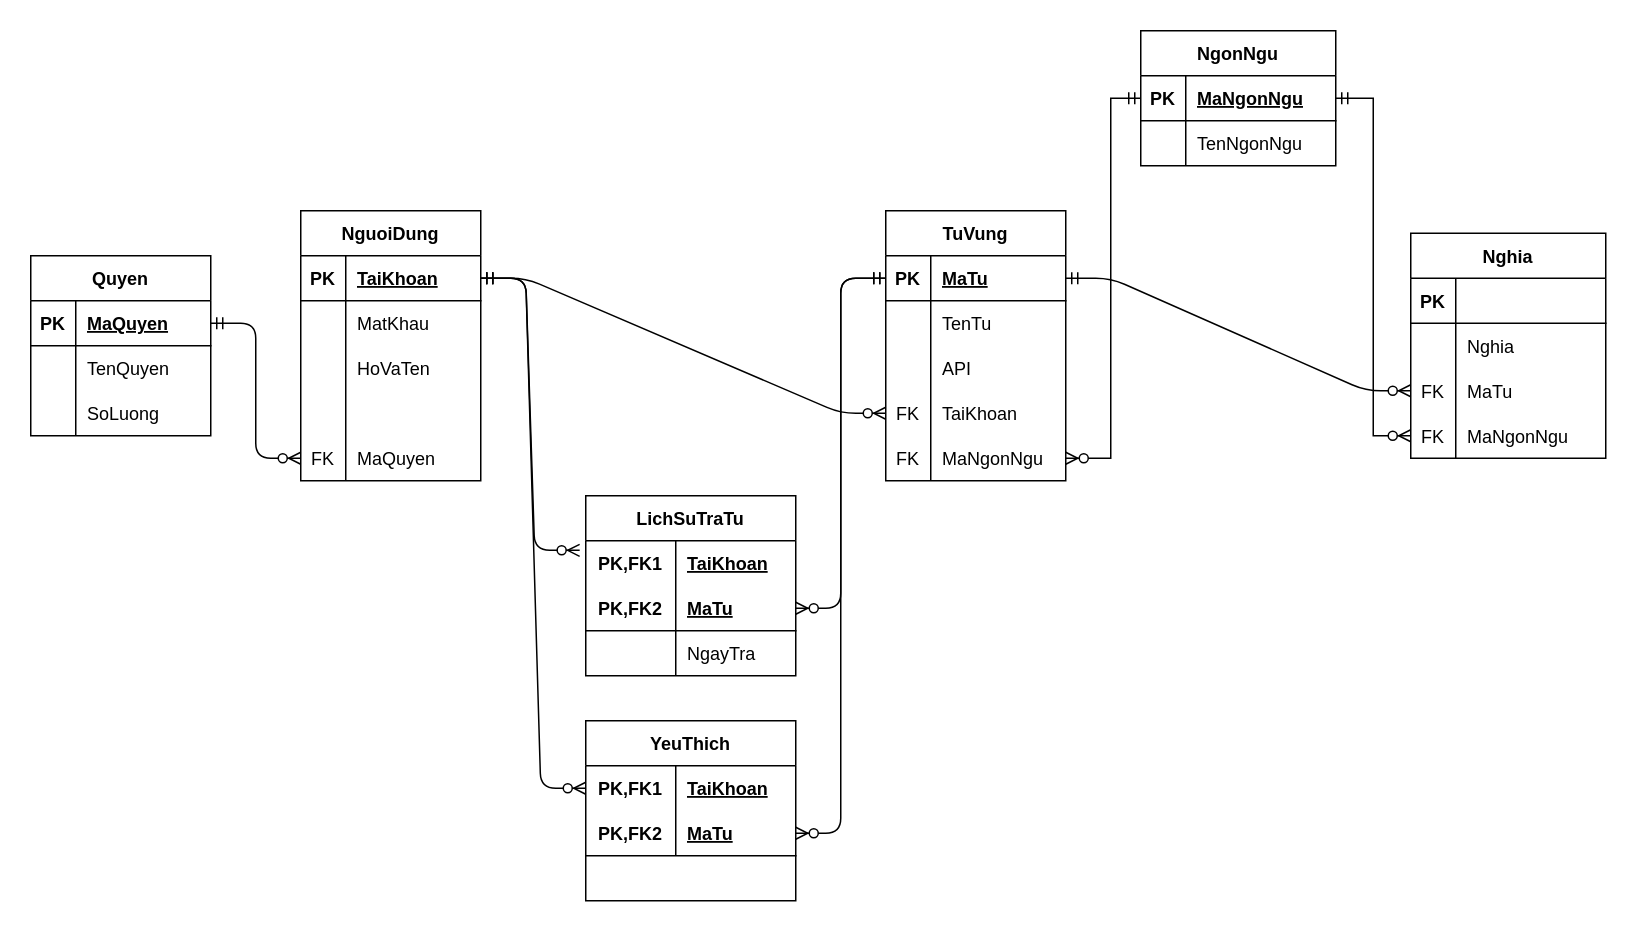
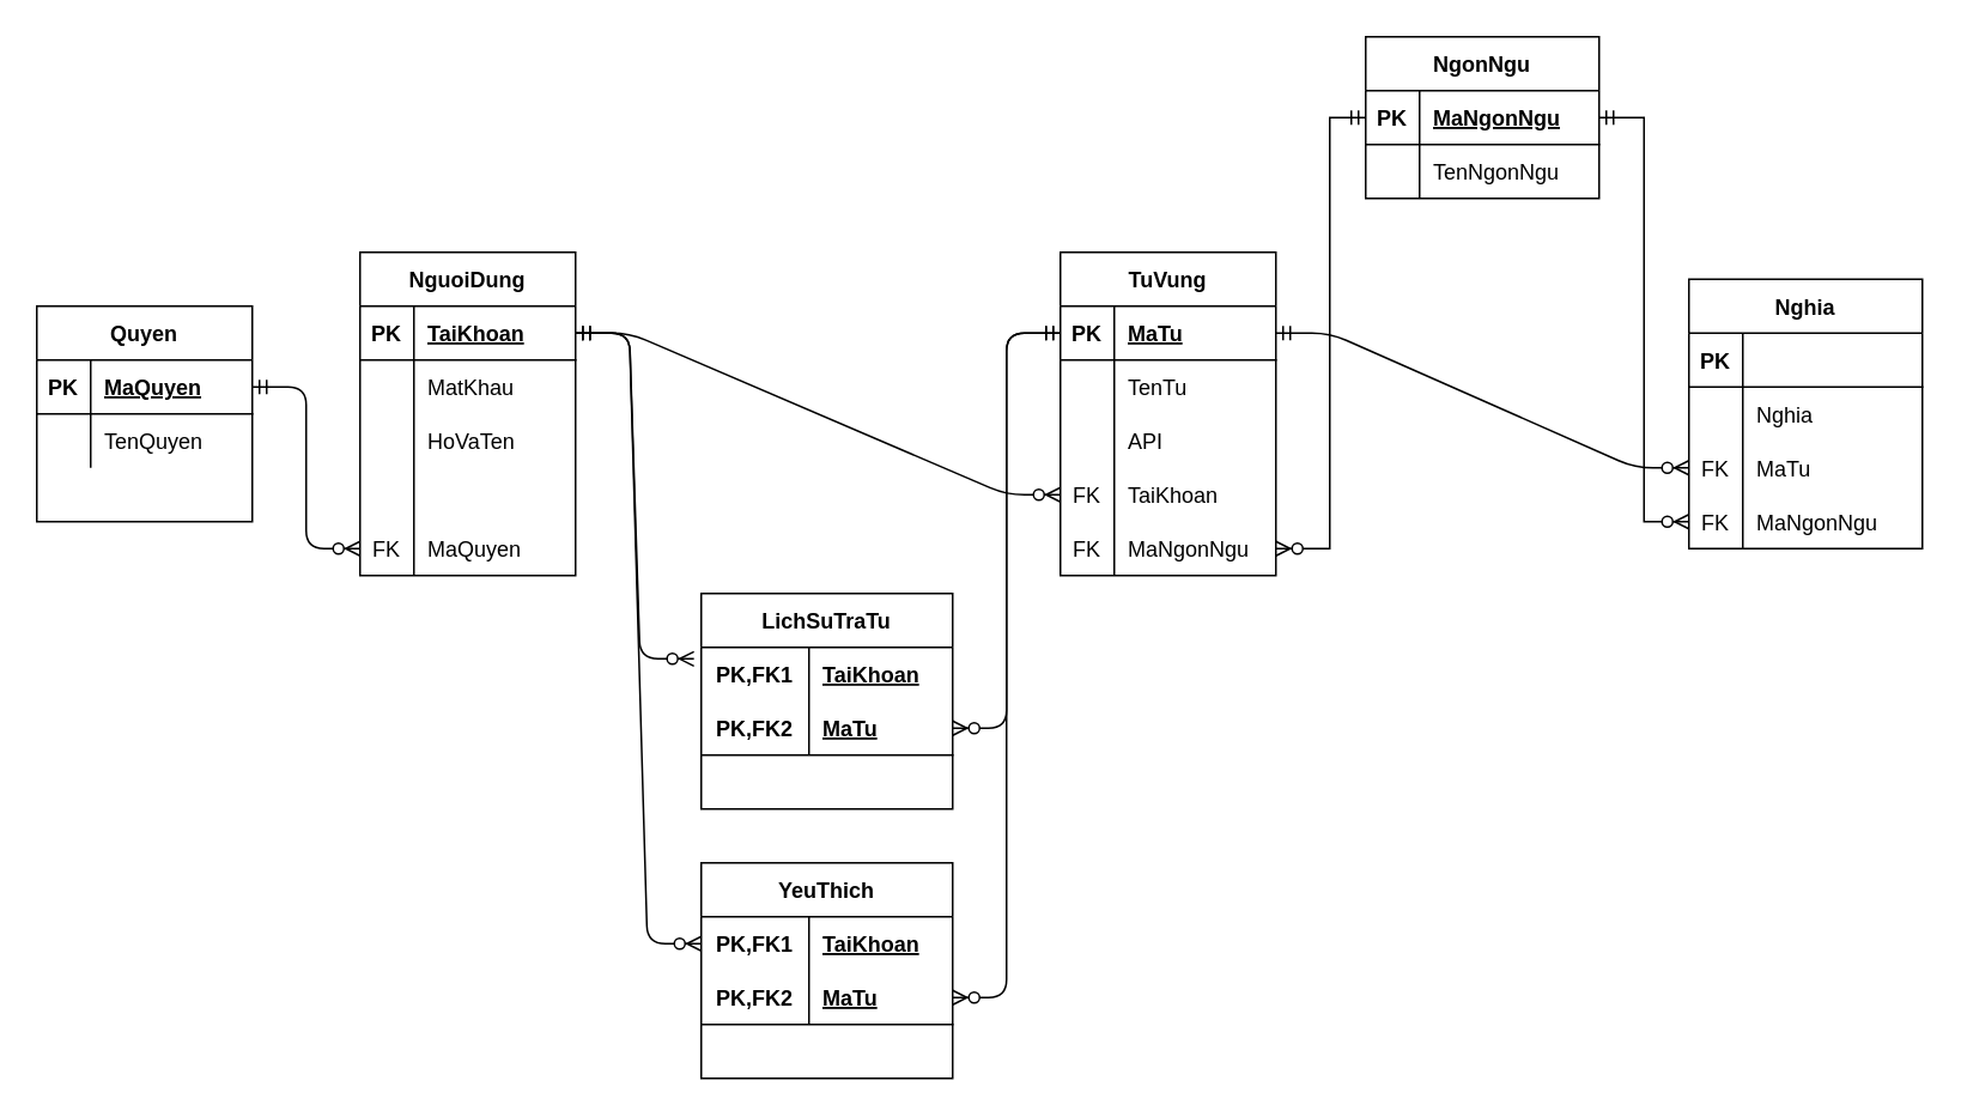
- <mxCell id="26" value="SoLuong" style="shape=partialRectangle;connectable=0;fillColor=none;top=0;left=0;bottom=0;right=0;align=left;spacingLeft=6;overflow=hidden;" parent="24" vertex="1"><mxGeometry x="30" width="90" height="30" as="geometry" /></mxCell>
- <mxCell id="64" value="NgayTra" style="shape=partialRectangle;connectable=0;fillColor=none;top=0;left=0;bottom=0;right=0;align=left;spacingLeft=6;overflow=hidden;" parent="62" vertex="1"><mxGeometry x="60" width="80" height="30" as="geometry" /></mxCell>
